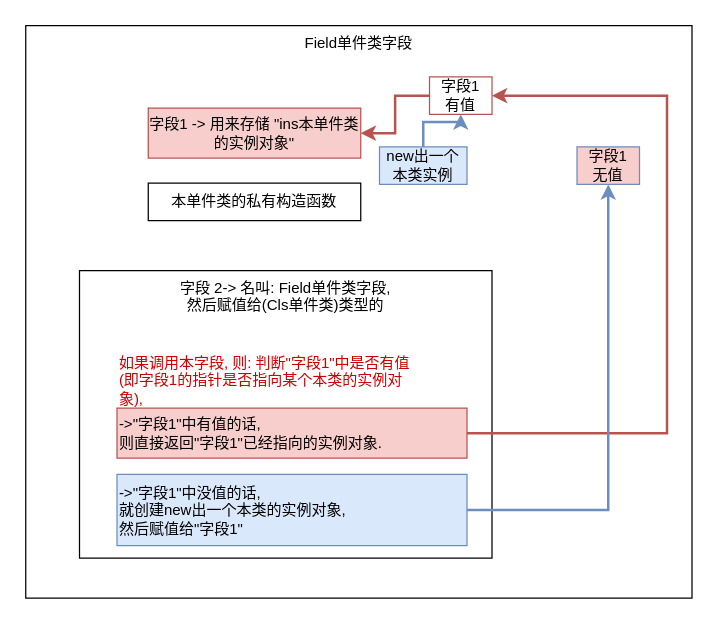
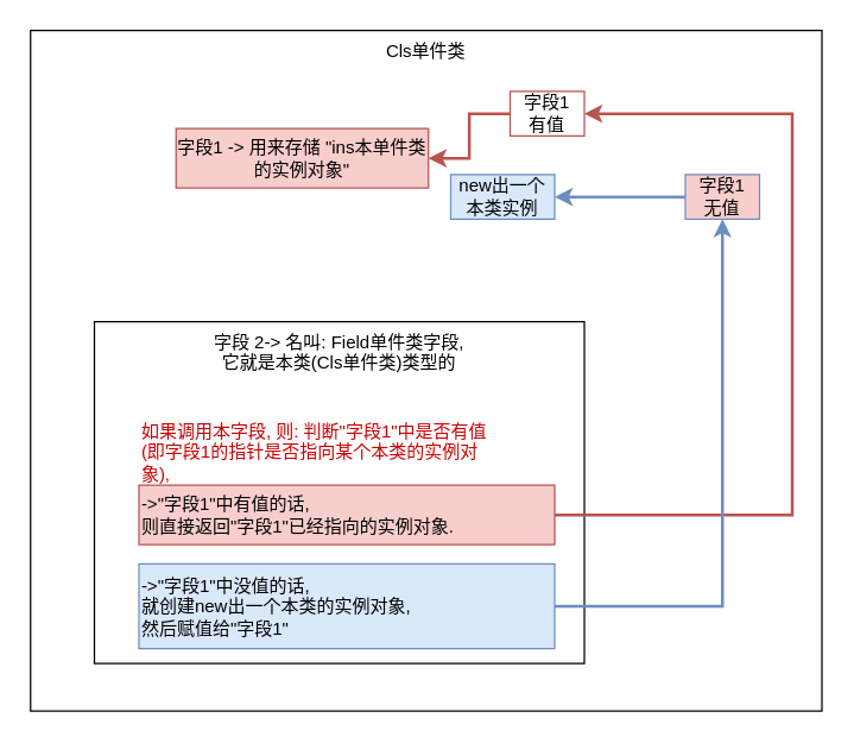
- <mxCell id="2" value="Field单件类字段" style="rounded=0;whiteSpace=wrap;html=1;fillColor=none;verticalAlign=top;" vertex="1" parent="1"><mxGeometry x="20" y="20" width="533" height="458" as="geometry" /></mxCell>
+ <mxCell id="2" value="Cls单件类" style="rounded=0;whiteSpace=wrap;html=1;fillColor=none;verticalAlign=top;" vertex="1" parent="1"><mxGeometry x="20" y="20" width="533" height="458" as="geometry" /></mxCell>
- <mxCell id="13" style="edgeStyle=orthogonalEdgeStyle;rounded=0;orthogonalLoop=1;jettySize=auto;html=1;entryX=0.5;entryY=1;entryDx=0;entryDy=0;fillColor=#dae8fc;strokeColor=#6c8ebf;strokeWidth=2;" edge="1" parent="1" source="14" target="12"><mxGeometry relative="1" as="geometry" /></mxCell>
+ <mxCell id="15" style="edgeStyle=orthogonalEdgeStyle;rounded=0;orthogonalLoop=1;jettySize=auto;html=1;fillColor=#dae8fc;strokeColor=#6c8ebf;strokeWidth=2;" edge="1" parent="1" source="16" target="14"><mxGeometry relative="1" as="geometry" /></mxCell>
- <mxCell id="5" value="本单件类的私有构造函数" style="rounded=0;whiteSpace=wrap;html=1;fillColor=none;" vertex="1" parent="1"><mxGeometry x="118" y="146" width="170" height="30" as="geometry" /></mxCell>
- <mxCell id="6" value="字段 2-&amp;gt; 名叫: Field单件类字段, &lt;br&gt;然后赋值给(Cls单件类)类型的" style="rounded=0;whiteSpace=wrap;html=1;fillColor=none;verticalAlign=top;" vertex="1" parent="1"><mxGeometry x="63" y="216" width="330" height="230" as="geometry" /></mxCell>
+ <mxCell id="6" value="字段 2-&amp;gt; 名叫: Field单件类字段, &lt;br&gt;它就是本类(Cls单件类)类型的" style="rounded=0;whiteSpace=wrap;html=1;fillColor=none;verticalAlign=top;" vertex="1" parent="1"><mxGeometry x="63" y="216" width="330" height="230" as="geometry" /></mxCell>
